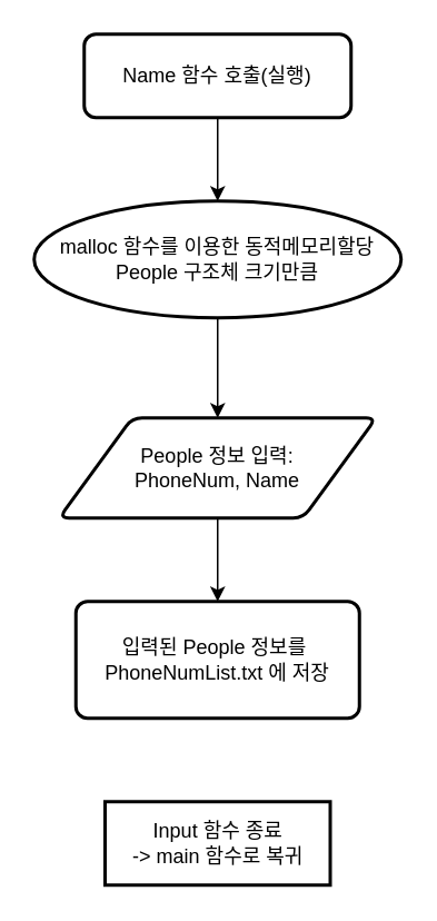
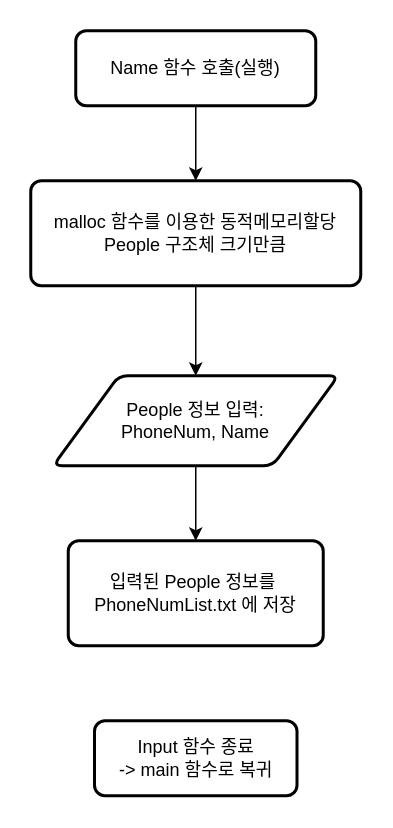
- <mxCell id="7" value="malloc 함수를 이용한 동적메모리할당&lt;br&gt;People 구조체 크기만큼" style="ellipse;whiteSpace=wrap;html=1;absoluteArcSize=1;arcSize=14;strokeWidth=2;" vertex="1" parent="1"><mxGeometry x="20" y="120" width="220" height="70" as="geometry" /></mxCell>
+ <mxCell id="7" value="malloc 함수를 이용한 동적메모리할당&lt;br&gt;People 구조체 크기만큼" style="rounded=1;whiteSpace=wrap;html=1;absoluteArcSize=1;arcSize=14;strokeWidth=2;" vertex="1" parent="1"><mxGeometry x="20" y="120" width="220" height="70" as="geometry" /></mxCell>
- <mxCell id="9" value="Input 함수 종료&lt;br&gt;-&amp;gt; main 함수로 복귀" style="whiteSpace=wrap;html=1;absoluteArcSize=1;arcSize=14;strokeWidth=2;rounded=0;" vertex="1" parent="1"><mxGeometry x="62.5" y="480" width="135" height="50" as="geometry" /></mxCell>
+ <mxCell id="9" value="Input 함수 종료&lt;br&gt;-&amp;gt; main 함수로 복귀" style="rounded=1;whiteSpace=wrap;html=1;absoluteArcSize=1;arcSize=14;strokeWidth=2;" vertex="1" parent="1"><mxGeometry x="62.5" y="480" width="135" height="50" as="geometry" /></mxCell>
